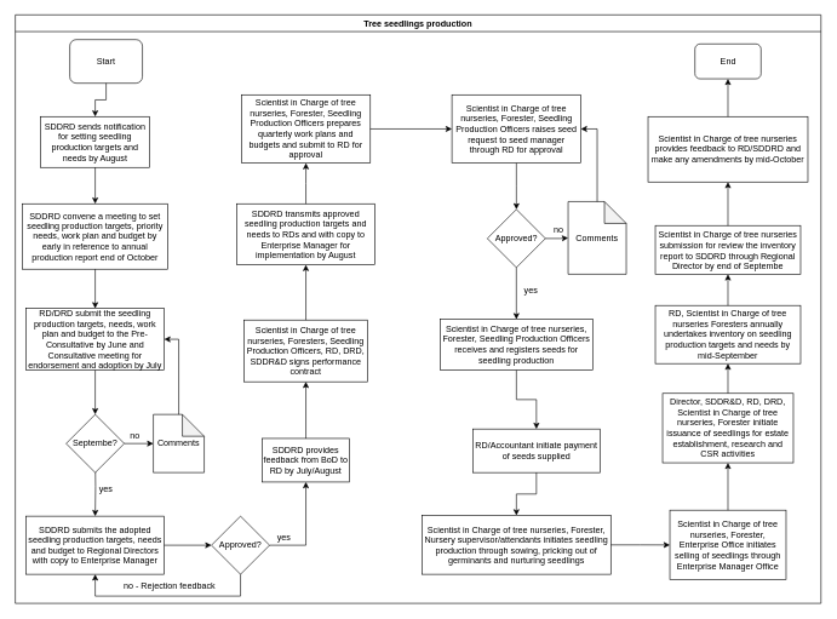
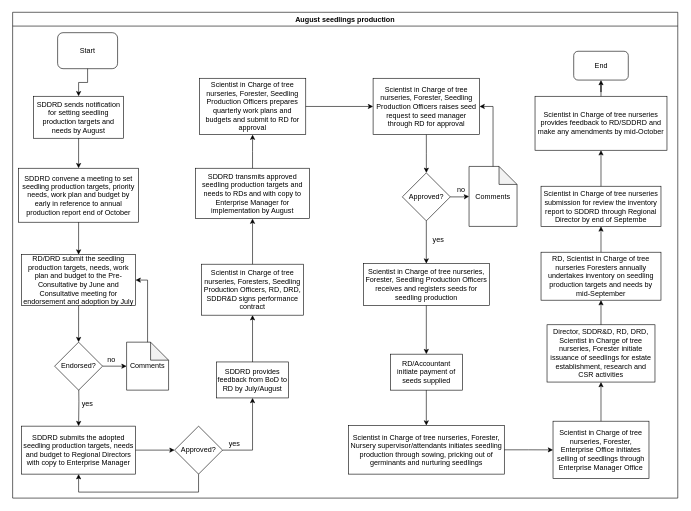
- <mxCell id="2" value="Tree seedlings production" style="swimlane;" parent="1" vertex="1"><mxGeometry x="20" y="20" width="1109" height="810" as="geometry" /></mxCell>
+ <mxCell id="2" value="August seedlings production" style="swimlane;" parent="1" vertex="1"><mxGeometry x="20" y="20" width="1109" height="810" as="geometry" /></mxCell>
- <mxCell id="28" value="End" style="rounded=1;whiteSpace=wrap;html=1;" parent="2" vertex="1"><mxGeometry x="935.5" y="40" width="91" height="48" as="geometry" /></mxCell>
+ <mxCell id="28" value="End" style="rounded=1;whiteSpace=wrap;html=1;" parent="2" vertex="1"><mxGeometry x="935.5" y="65" width="91" height="48" as="geometry" /></mxCell>
- <mxCell id="29" value="Septembe?" style="rhombus;whiteSpace=wrap;html=1;" vertex="1" parent="2"><mxGeometry x="70" y="550" width="80" height="80" as="geometry" /></mxCell>
+ <mxCell id="29" value="Endorsed?" style="rhombus;whiteSpace=wrap;html=1;" vertex="1" parent="2"><mxGeometry x="70" y="550" width="80" height="80" as="geometry" /></mxCell>
- <mxCell id="19" value="RD/Accountant initiate payment of seeds supplied" style="whiteSpace=wrap;html=1;rounded=0;" parent="2" vertex="1"><mxGeometry x="629.75" y="570" width="175" height="60" as="geometry" /></mxCell>
+ <mxCell id="19" value="RD/Accountant initiate payment of seeds supplied" style="whiteSpace=wrap;html=1;rounded=0;" parent="2" vertex="1"><mxGeometry x="629.75" y="570" width="120" height="60" as="geometry" /></mxCell>
- <mxCell id="43" value="no - Rejection feedback" style="text;html=1;strokeColor=none;fillColor=none;align=center;verticalAlign=middle;whiteSpace=wrap;rounded=0;" vertex="1" parent="2"><mxGeometry x="145" y="777.25" width="135" height="20" as="geometry" /></mxCell>
